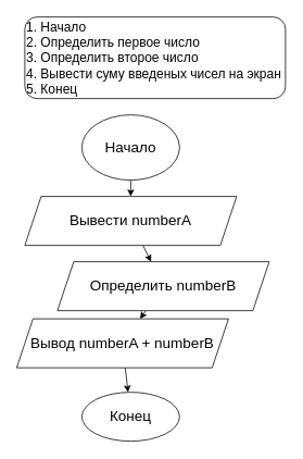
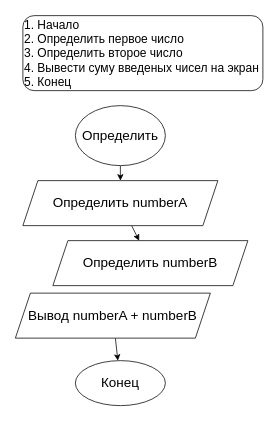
- <mxCell id="4" value="Начало" style="ellipse;whiteSpace=wrap;html=1;fontSize=18;" vertex="1" parent="1"><mxGeometry x="100" y="140" width="120" height="80" as="geometry" /></mxCell>
+ <mxCell id="4" value="Определить" style="ellipse;whiteSpace=wrap;html=1;fontSize=18;" vertex="1" parent="1"><mxGeometry x="100" y="140" width="120" height="80" as="geometry" /></mxCell>
- <mxCell id="6" value="Вывести numberA" style="shape=parallelogram;perimeter=parallelogramPerimeter;whiteSpace=wrap;html=1;fixedSize=1;fontSize=18;" vertex="1" parent="1"><mxGeometry x="30" y="240" width="260" height="60" as="geometry" /></mxCell>
+ <mxCell id="6" value="Определить numberA" style="shape=parallelogram;perimeter=parallelogramPerimeter;whiteSpace=wrap;html=1;fixedSize=1;fontSize=18;" vertex="1" parent="1"><mxGeometry x="30" y="240" width="260" height="60" as="geometry" /></mxCell>
- <mxCell id="7" value="" style="edgeStyle=none;html=1;fontSize=18;" edge="1" parent="1" source="8" target="10"><mxGeometry relative="1" as="geometry" /></mxCell>
